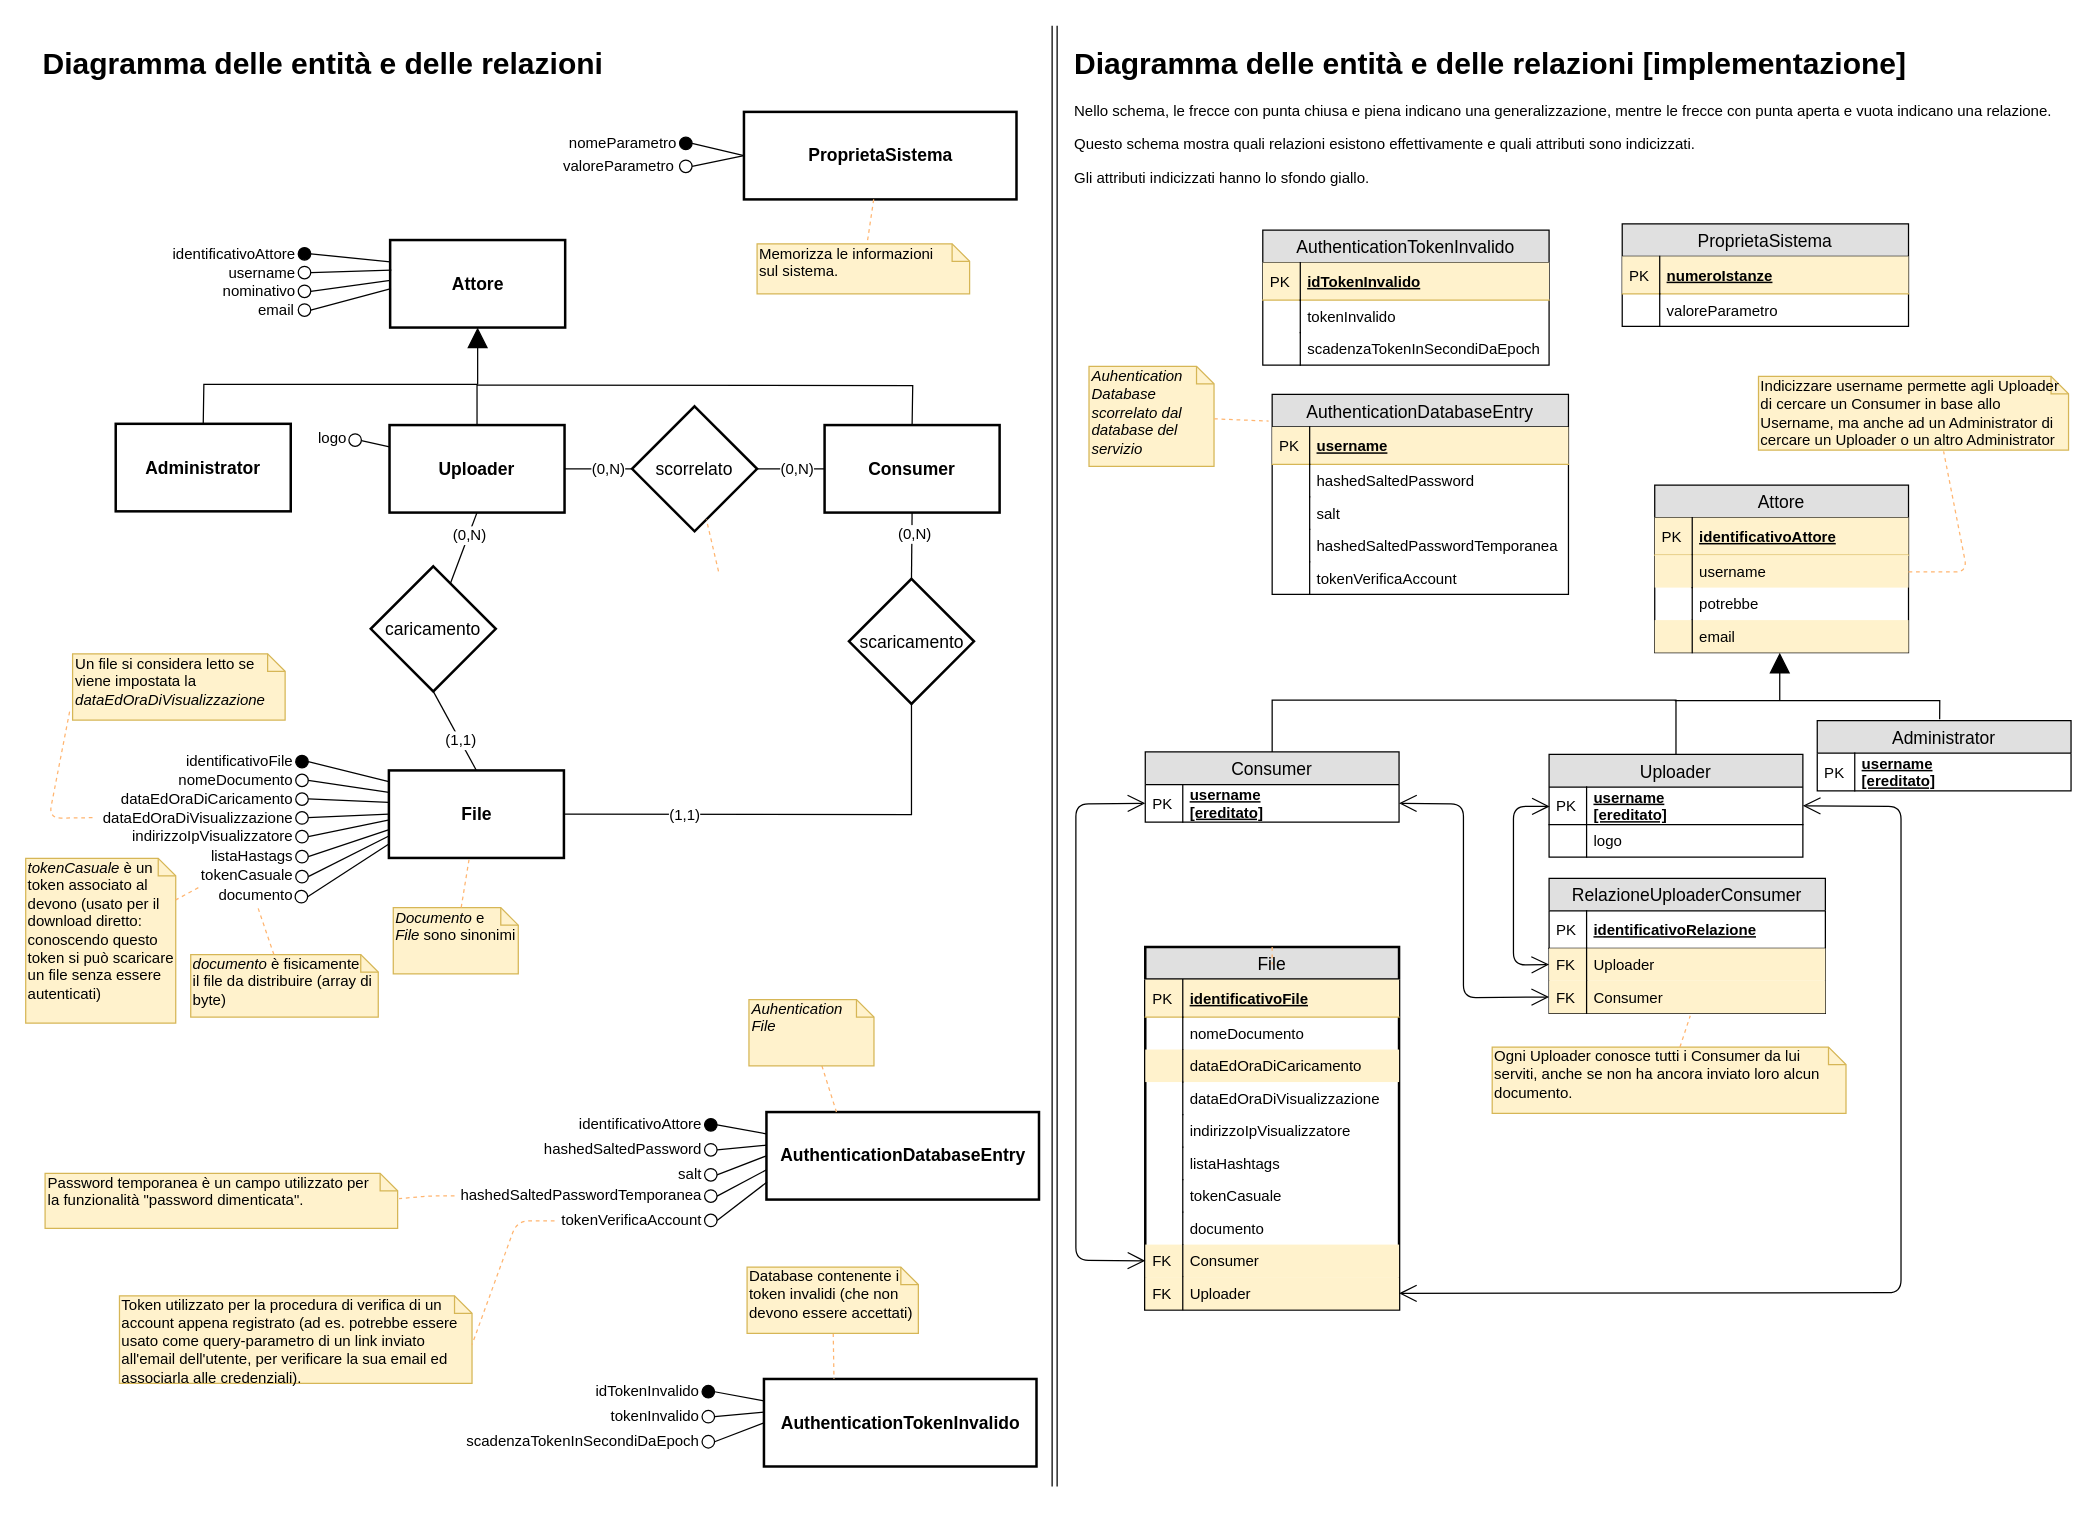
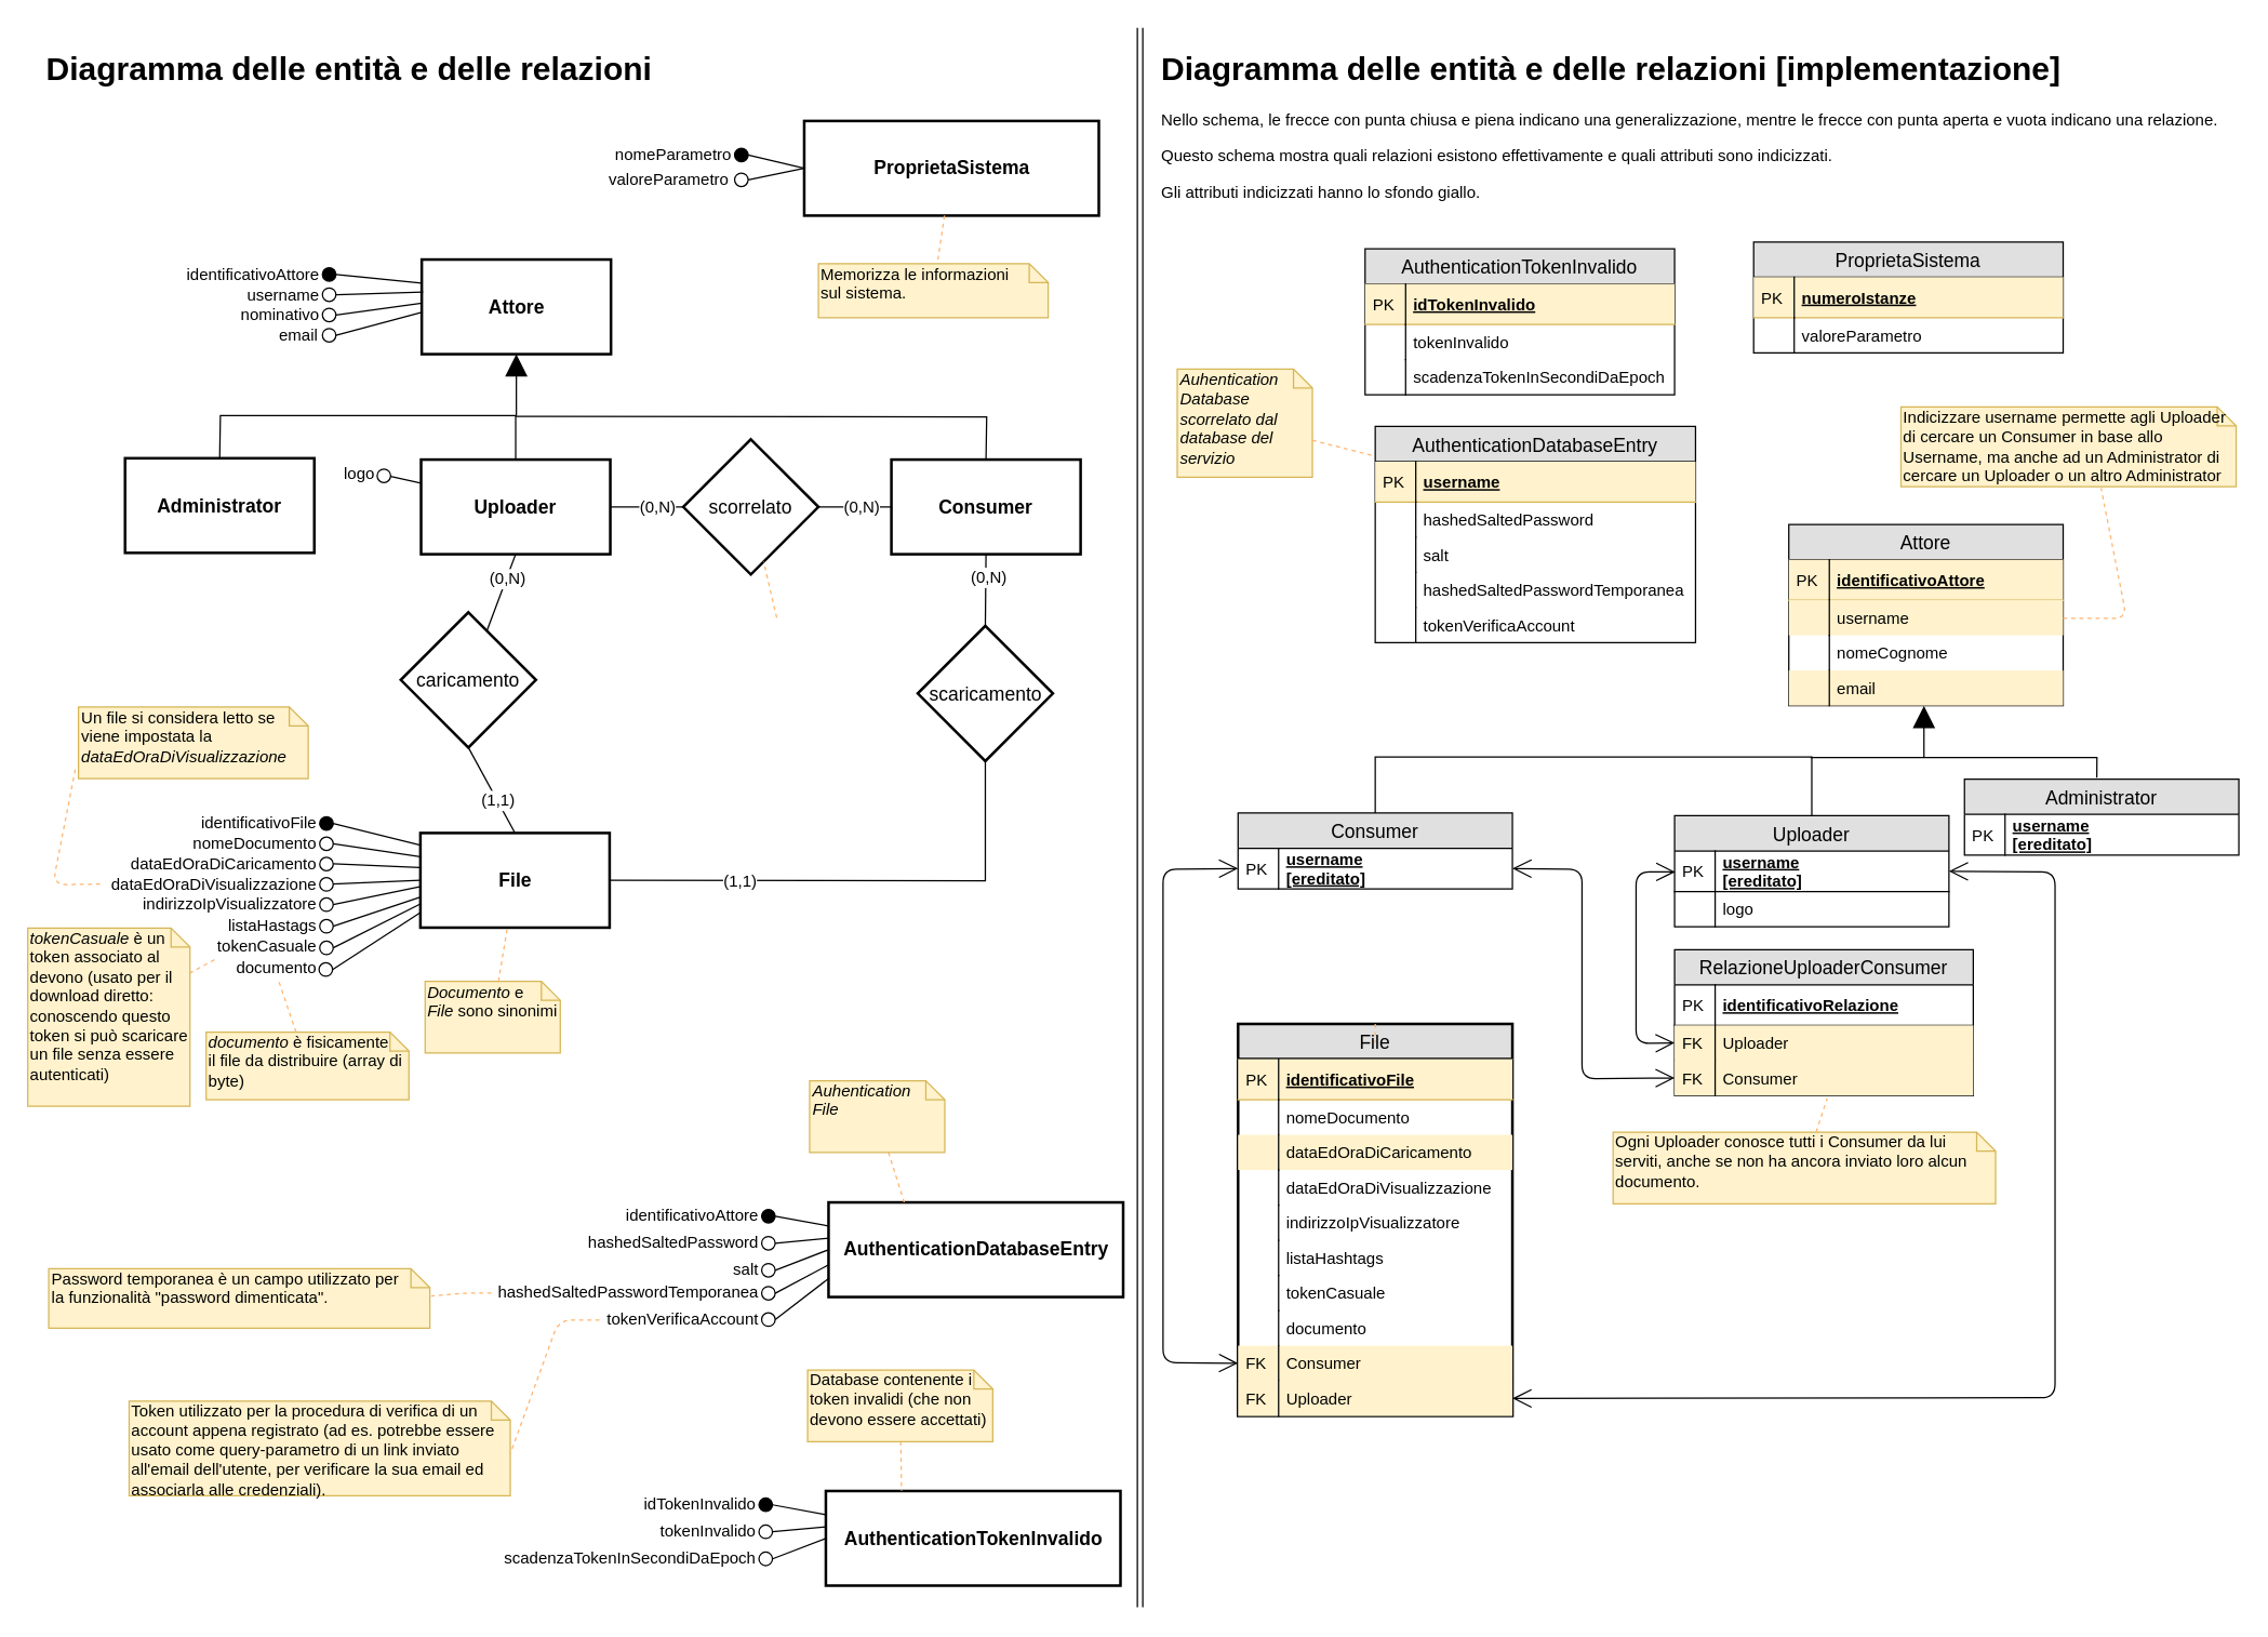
- <mxCell id="199" value="&lt;i&gt;Auhentication&lt;br&gt;Database&lt;br&gt;scorrelato dal database del servizio&lt;br&gt;&lt;/i&gt;" style="shape=note;whiteSpace=wrap;html=1;size=14;verticalAlign=top;align=left;spacingTop=-6;fillColor=#fff2cc;strokeColor=#d6b656;" parent="1" vertex="1"><mxGeometry x="870.5" y="292.5" width="100" height="80" as="geometry" /></mxCell>
+ <mxCell id="199" value="&lt;i&gt;Auhentication&lt;br&gt;Database&lt;br&gt;scorrelato dal database del servizio&lt;br&gt;&lt;/i&gt;" style="shape=note;whiteSpace=wrap;html=1;size=14;verticalAlign=top;align=left;spacingTop=-6;fillColor=#fff2cc;strokeColor=#d6b656;" parent="1" vertex="1"><mxGeometry x="870.5" y="272.5" width="100" height="80" as="geometry" /></mxCell>
- <mxCell id="184" value="potrebbe" style="shape=partialRectangle;top=0;left=0;right=0;bottom=0;align=left;verticalAlign=top;fillColor=none;spacingLeft=34;spacingRight=4;overflow=hidden;rotatable=0;points=[[0,0.5],[1,0.5]];portConstraint=eastwest;dropTarget=0;fontSize=12;" parent="179" vertex="1"><mxGeometry y="82" width="203" height="26" as="geometry" /></mxCell>
+ <mxCell id="184" value="nomeCognome" style="shape=partialRectangle;top=0;left=0;right=0;bottom=0;align=left;verticalAlign=top;fillColor=none;spacingLeft=34;spacingRight=4;overflow=hidden;rotatable=0;points=[[0,0.5],[1,0.5]];portConstraint=eastwest;dropTarget=0;fontSize=12;" parent="179" vertex="1"><mxGeometry y="82" width="203" height="26" as="geometry" /></mxCell>
